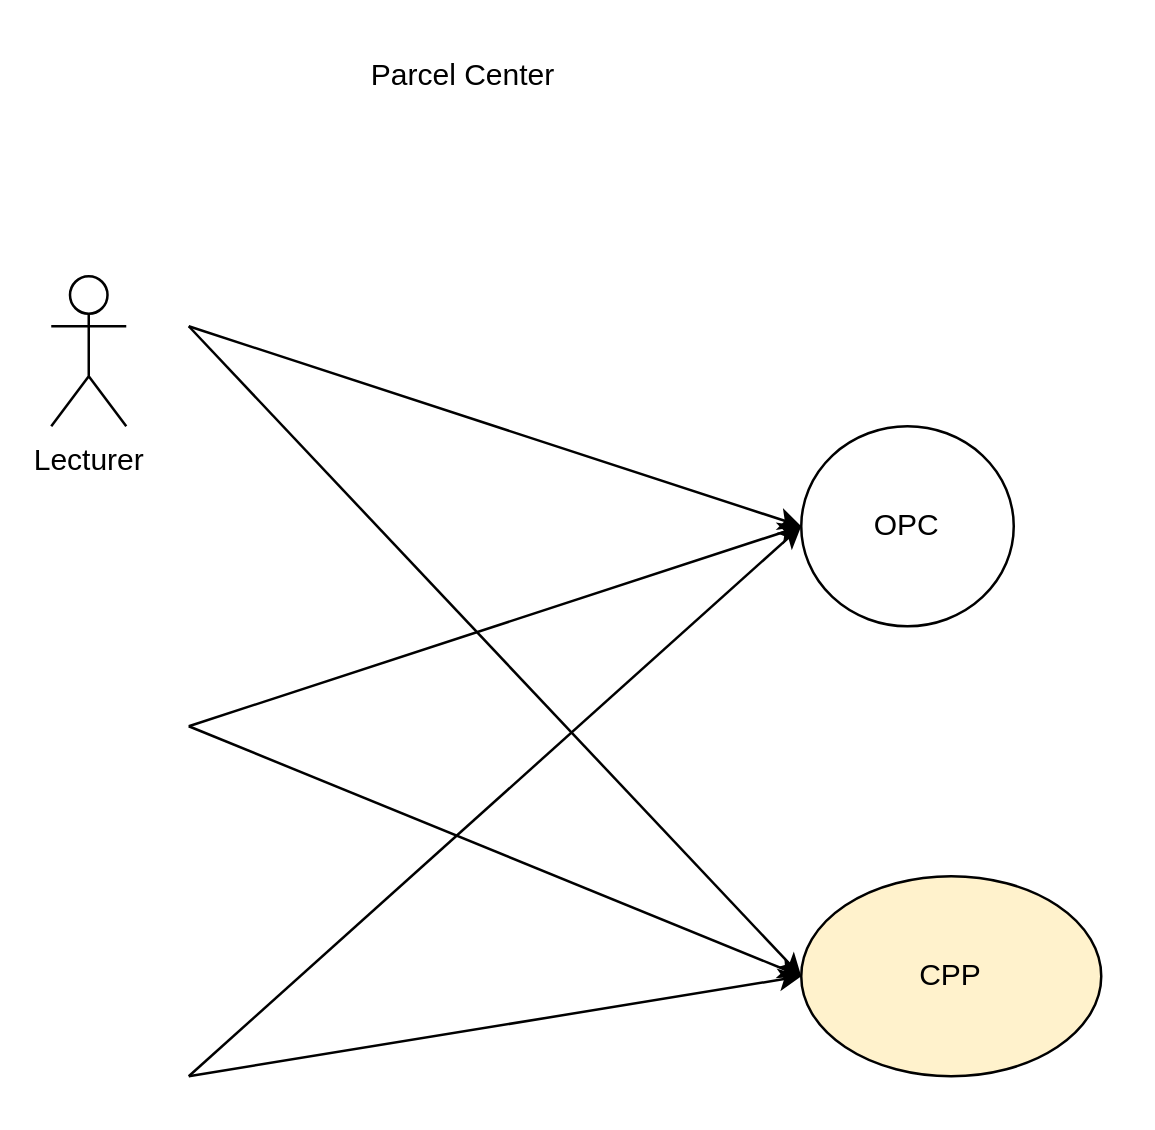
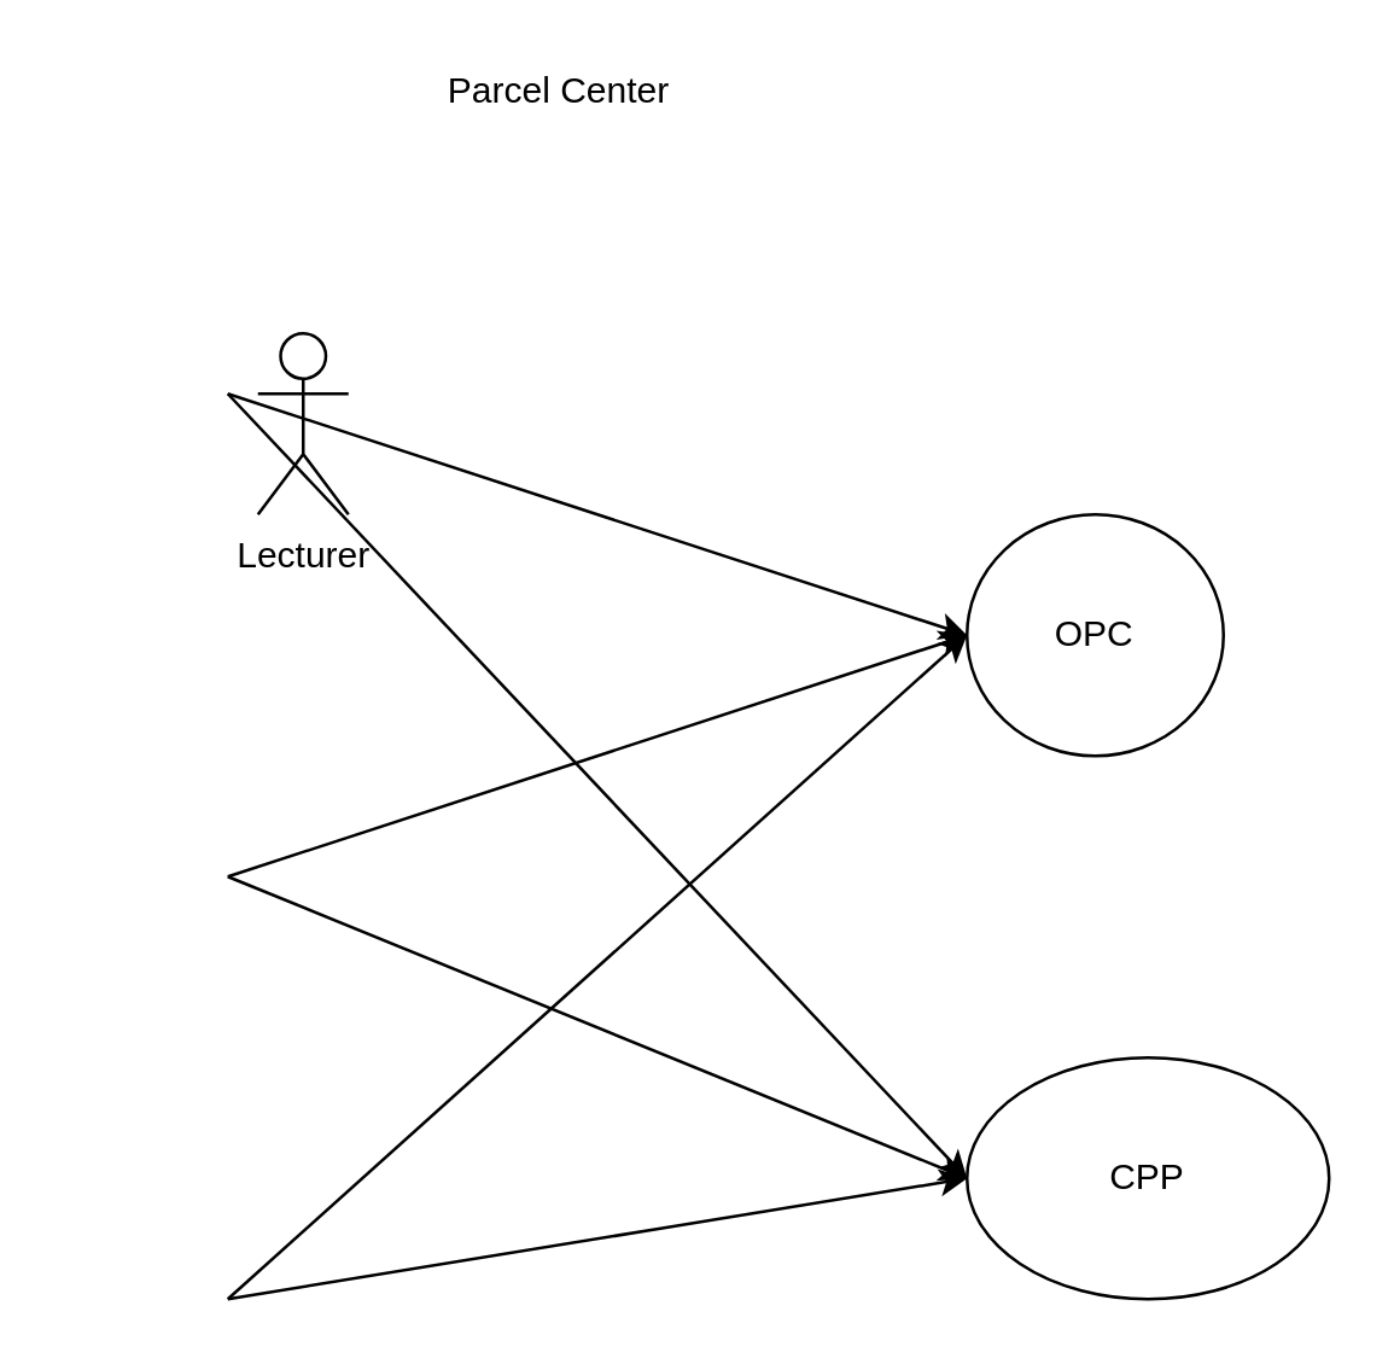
- <mxCell id="2" value="Lecturer" style="shape=umlActor;verticalLabelPosition=bottom;labelBackgroundColor=#ffffff;verticalAlign=top;html=1;outlineConnect=0;" parent="1" vertex="1"><mxGeometry x="20" y="110" width="30" height="60" as="geometry" /></mxCell>
+ <mxCell id="2" value="Lecturer" style="shape=umlActor;verticalLabelPosition=bottom;labelBackgroundColor=#ffffff;verticalAlign=top;html=1;outlineConnect=0;" parent="1" vertex="1"><mxGeometry x="85" y="110" width="30" height="60" as="geometry" /></mxCell>
- <mxCell id="4" value="CPP" style="ellipse;whiteSpace=wrap;html=1;fillColor=#fff2cc;" parent="1" vertex="1"><mxGeometry x="320" y="350" width="120" height="80" as="geometry" /></mxCell>
+ <mxCell id="4" value="CPP" style="ellipse;whiteSpace=wrap;html=1;" parent="1" vertex="1"><mxGeometry x="320" y="350" width="120" height="80" as="geometry" /></mxCell>
